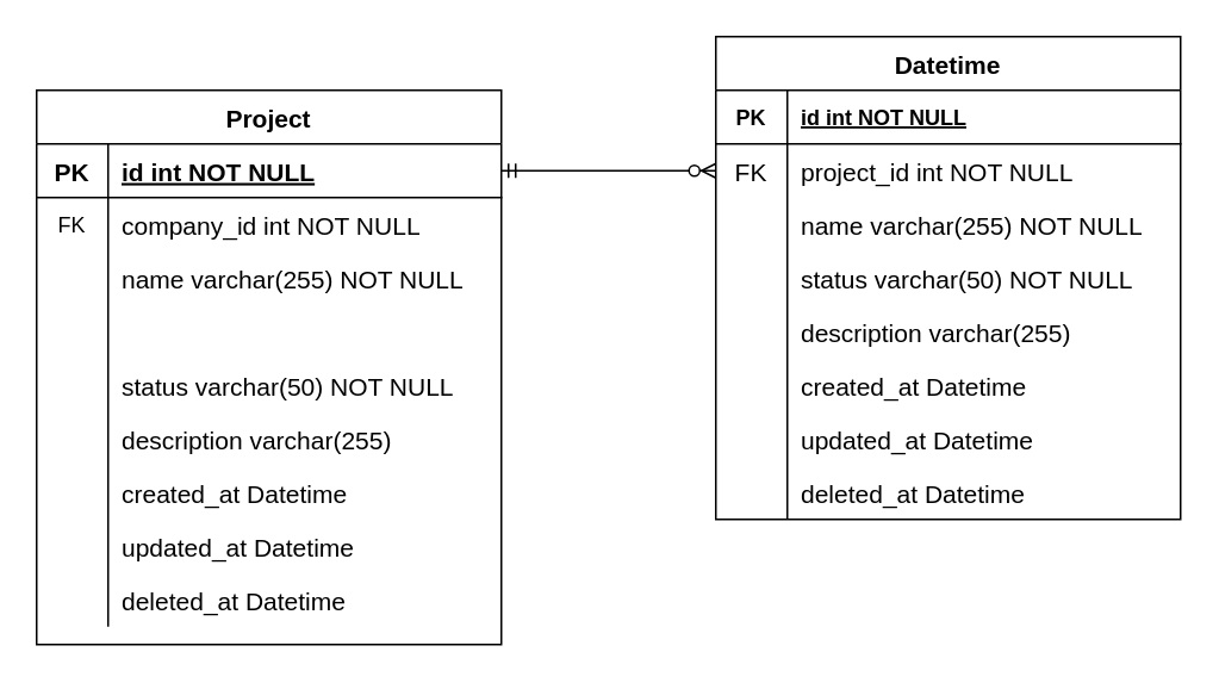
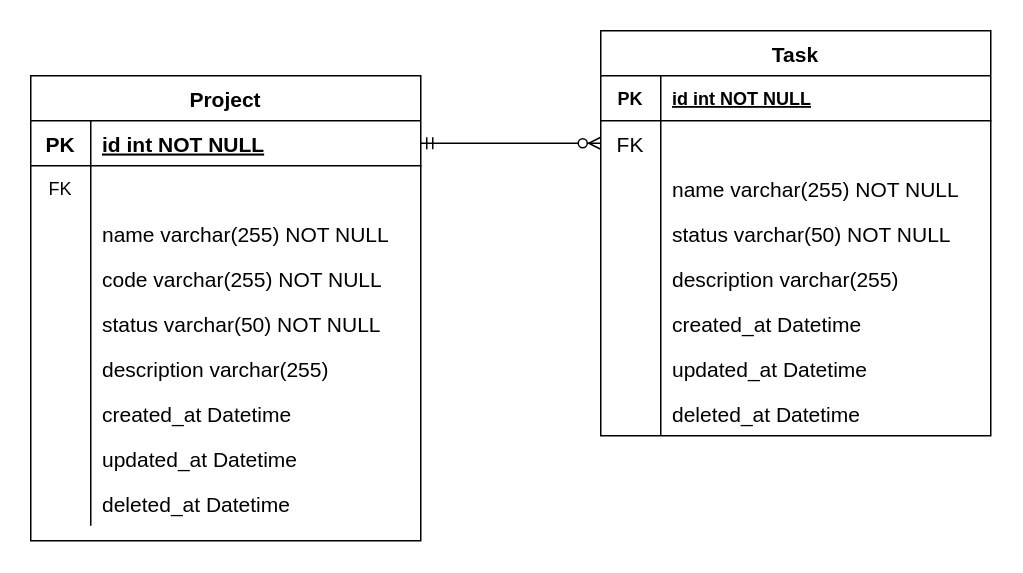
- <mxCell id="2" value="Datetime" style="shape=table;startSize=30;container=1;collapsible=1;childLayout=tableLayout;fixedRows=1;rowLines=0;fontStyle=1;align=center;resizeLast=1;fontSize=14;" parent="1" vertex="1"><mxGeometry x="400" y="20" width="260" height="270" as="geometry" /></mxCell>
+ <mxCell id="2" value="Task" style="shape=table;startSize=30;container=1;collapsible=1;childLayout=tableLayout;fixedRows=1;rowLines=0;fontStyle=1;align=center;resizeLast=1;fontSize=14;" parent="1" vertex="1"><mxGeometry x="400" y="20" width="260" height="270" as="geometry" /></mxCell>
- <mxCell id="8" value="project_id int NOT NULL" style="shape=partialRectangle;overflow=hidden;connectable=0;fillColor=none;top=0;left=0;bottom=0;right=0;align=left;spacingLeft=6;fontSize=14;" parent="6" vertex="1"><mxGeometry x="40" width="220" height="30" as="geometry"><mxRectangle width="220" height="30" as="alternateBounds" /></mxGeometry></mxCell>
- <mxCell id="33" value="company_id int NOT NULL" style="shape=partialRectangle;overflow=hidden;connectable=0;fillColor=none;top=0;left=0;bottom=0;right=0;align=left;spacingLeft=6;fontSize=14;" parent="31" vertex="1"><mxGeometry x="40" width="220" height="30" as="geometry"><mxRectangle width="220" height="30" as="alternateBounds" /></mxGeometry></mxCell>
+ <mxCell id="39" value="code varchar(255) NOT NULL" style="shape=partialRectangle;overflow=hidden;connectable=0;fillColor=none;top=0;left=0;bottom=0;right=0;align=left;spacingLeft=6;fontSize=14;" parent="37" vertex="1"><mxGeometry x="40" width="220" height="30" as="geometry"><mxRectangle width="220" height="30" as="alternateBounds" /></mxGeometry></mxCell>
